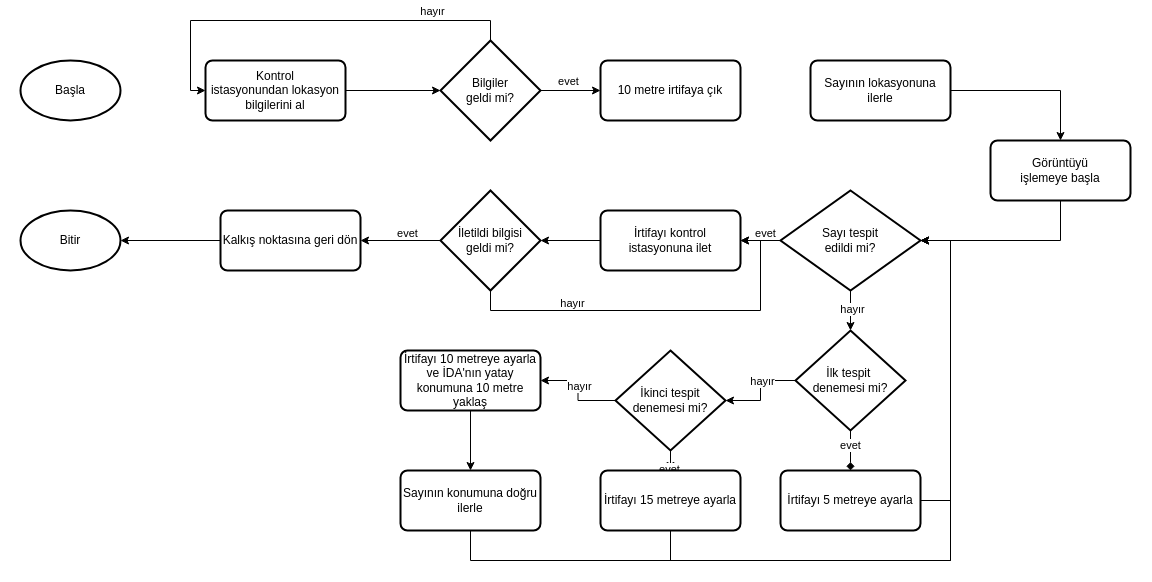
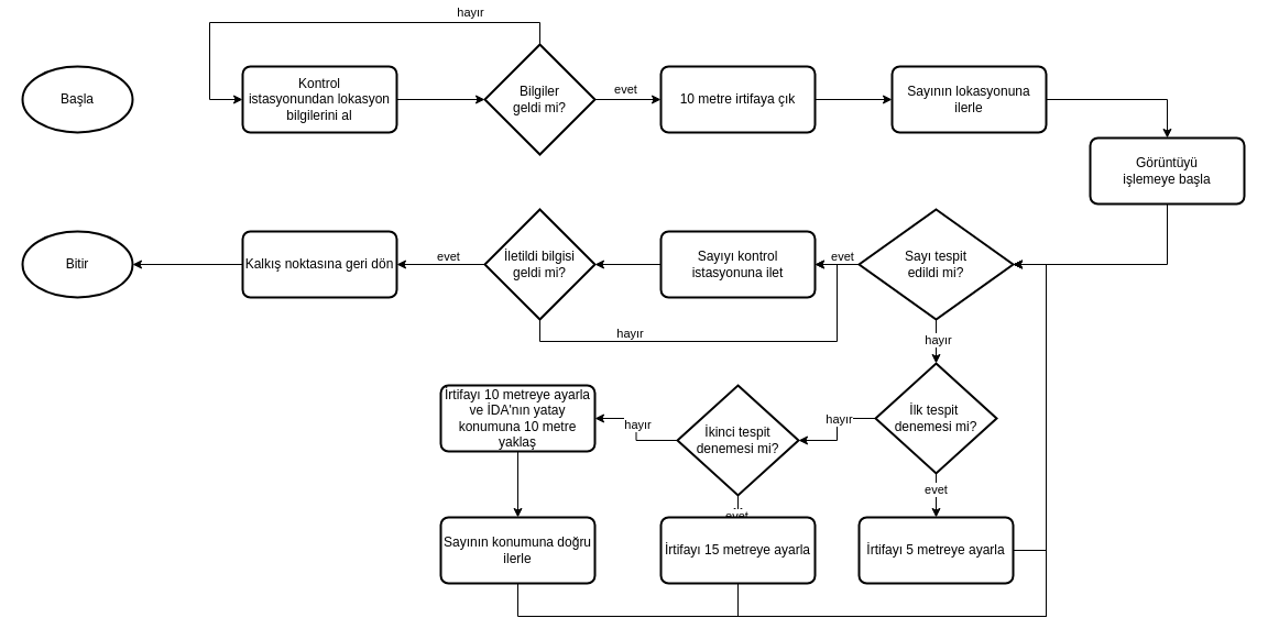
- <mxCell id="4" value="Kontrol istasyonundan&amp;nbsp;&lt;span style=&quot;background-color: initial;&quot;&gt;lokasyon bilgilerini al&lt;/span&gt;" style="rounded=1;whiteSpace=wrap;html=1;absoluteArcSize=1;arcSize=14;strokeWidth=2;" parent="1" vertex="1"><mxGeometry x="205" y="60" width="140" height="60" as="geometry" /></mxCell>
+ <mxCell id="4" value="Kontrol istasyonundan&amp;nbsp;&lt;span style=&quot;background-color: initial;&quot;&gt;lokasyon bilgilerini al&lt;/span&gt;" style="rounded=1;whiteSpace=wrap;html=1;absoluteArcSize=1;arcSize=14;strokeWidth=2;" parent="1" vertex="1"><mxGeometry x="220" y="60" width="140" height="60" as="geometry" /></mxCell>
+ <mxCell id="11" style="edgeStyle=orthogonalEdgeStyle;rounded=0;orthogonalLoop=1;jettySize=auto;html=1;exitX=1;exitY=0.5;exitDx=0;exitDy=0;entryX=0;entryY=0.5;entryDx=0;entryDy=0;" parent="1" source="12" target="14" edge="1"><mxGeometry relative="1" as="geometry" /></mxCell>
- <mxCell id="18" value="Görüntüyü işlemeye&amp;nbsp;&lt;span style=&quot;background-color: initial;&quot;&gt;başla&lt;/span&gt;" style="rounded=1;whiteSpace=wrap;html=1;absoluteArcSize=1;arcSize=14;strokeWidth=2;" parent="1" vertex="1"><mxGeometry x="990" y="140" width="140" height="60" as="geometry" /></mxCell>
+ <mxCell id="18" value="Görüntüyü işlemeye&amp;nbsp;&lt;span style=&quot;background-color: initial;&quot;&gt;başla&lt;/span&gt;" style="rounded=1;whiteSpace=wrap;html=1;absoluteArcSize=1;arcSize=14;strokeWidth=2;" parent="1" vertex="1"><mxGeometry x="990" y="125" width="140" height="60" as="geometry" /></mxCell>
- <mxCell id="19" value="İrtifayı kontrol istasyonuna ilet" style="rounded=1;whiteSpace=wrap;html=1;absoluteArcSize=1;arcSize=14;strokeWidth=2;" parent="1" vertex="1"><mxGeometry x="600" y="210" width="140" height="60" as="geometry" /></mxCell>
+ <mxCell id="19" value="Sayıyı kontrol istasyonuna ilet" style="rounded=1;whiteSpace=wrap;html=1;absoluteArcSize=1;arcSize=14;strokeWidth=2;" parent="1" vertex="1"><mxGeometry x="600" y="210" width="140" height="60" as="geometry" /></mxCell>
- <mxCell id="22" style="edgeStyle=orthogonalEdgeStyle;rounded=0;orthogonalLoop=1;jettySize=auto;html=1;entryX=0.5;entryY=0;entryDx=0;entryDy=0;endArrow=diamond;" parent="1" source="24" target="32" edge="1"><mxGeometry relative="1" as="geometry" /></mxCell>
+ <mxCell id="22" style="edgeStyle=orthogonalEdgeStyle;rounded=0;orthogonalLoop=1;jettySize=auto;html=1;entryX=0.5;entryY=0;entryDx=0;entryDy=0;" parent="1" source="24" target="32" edge="1"><mxGeometry relative="1" as="geometry" /></mxCell>
